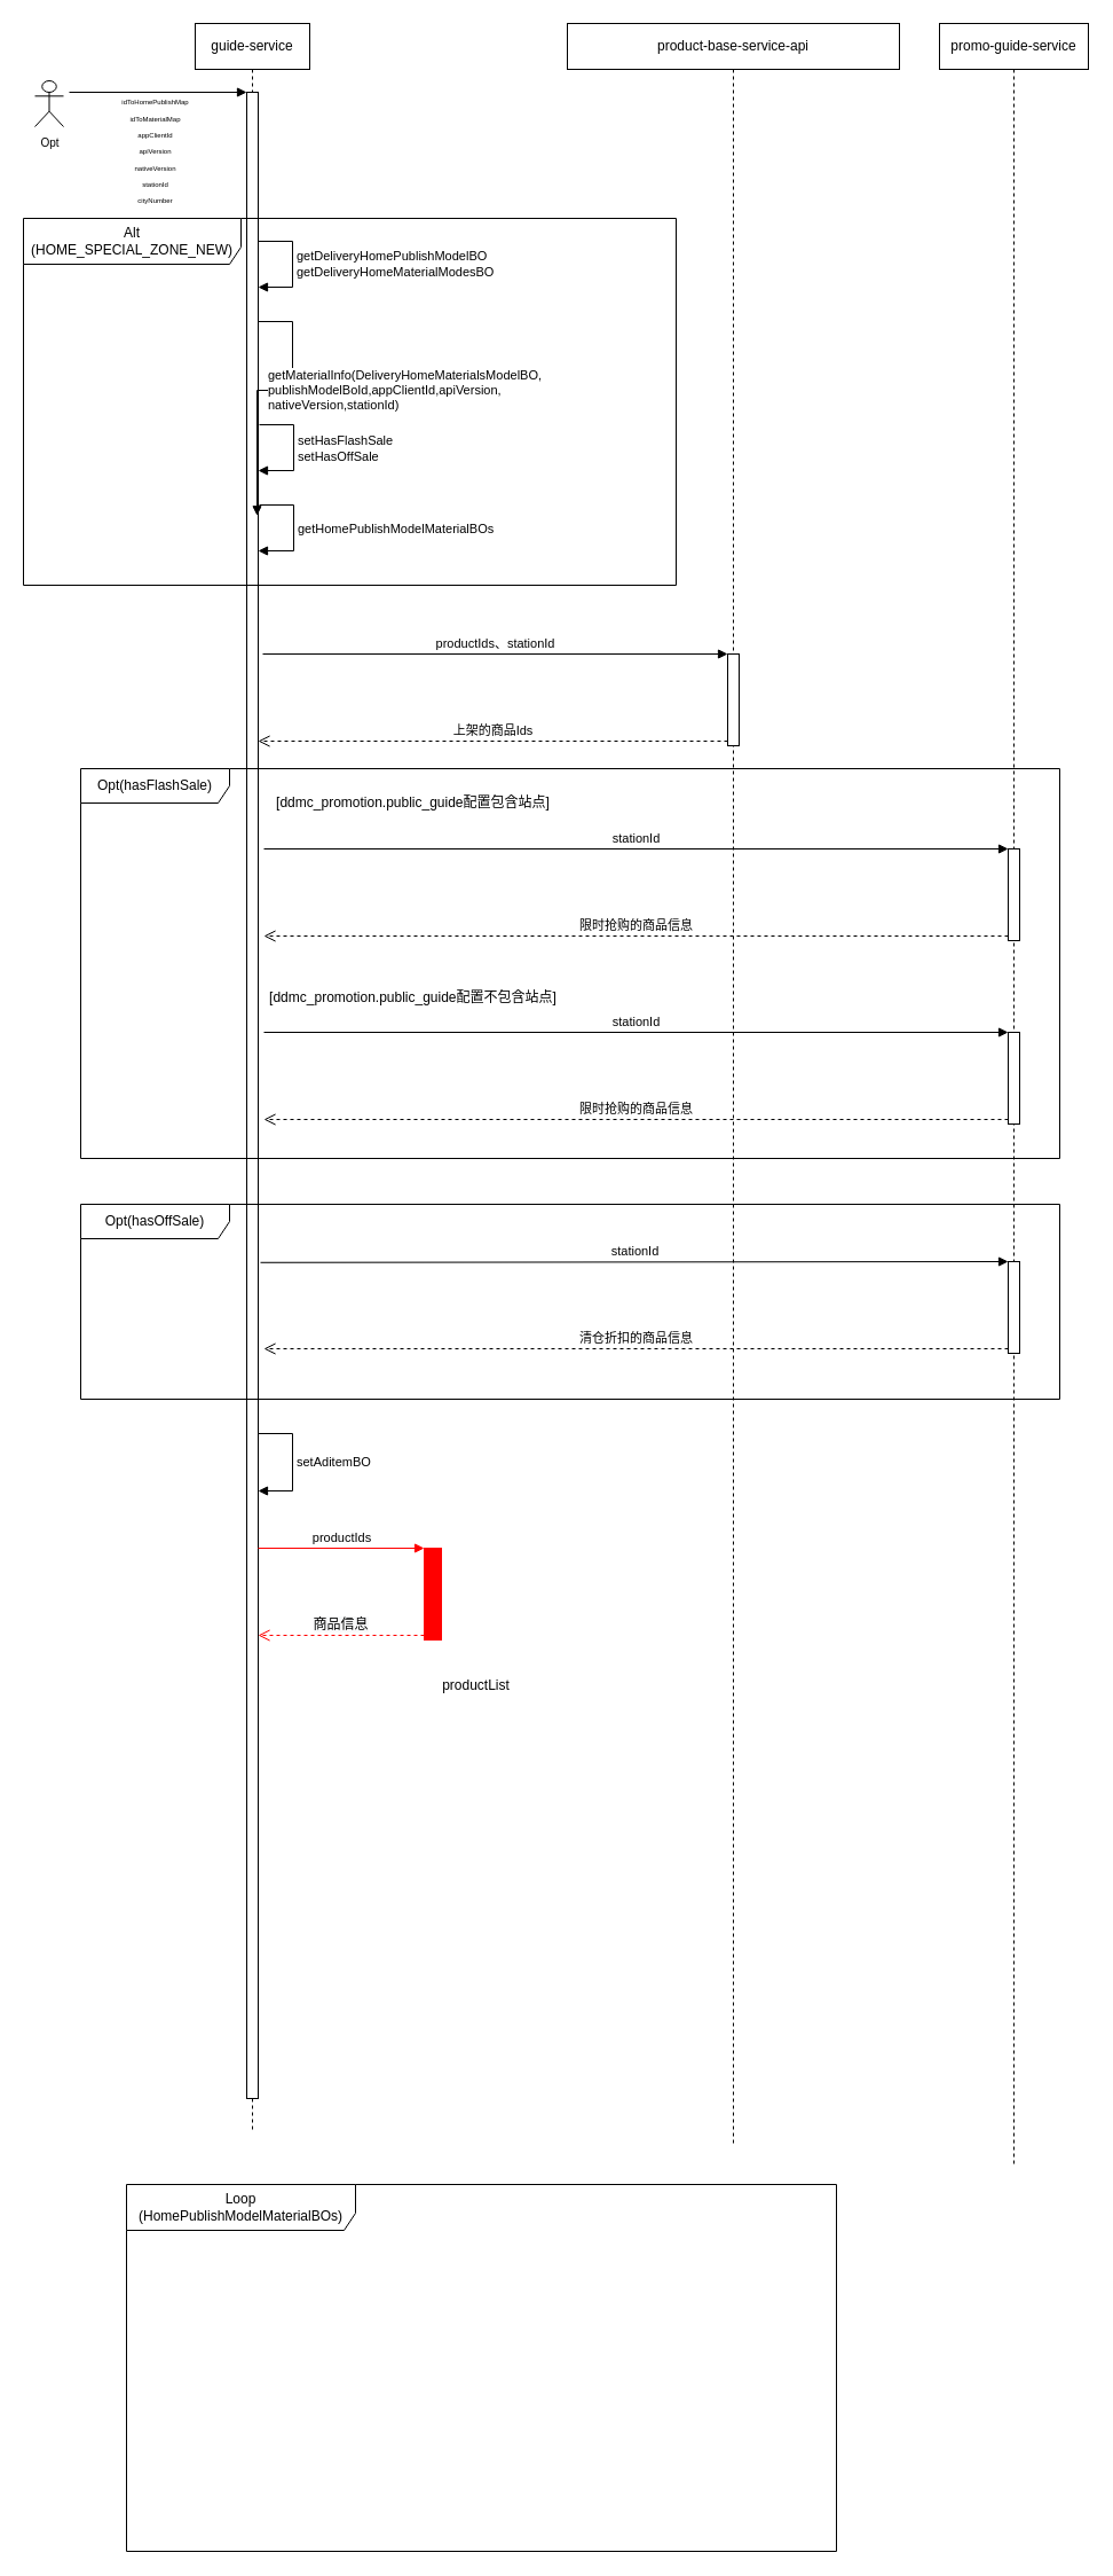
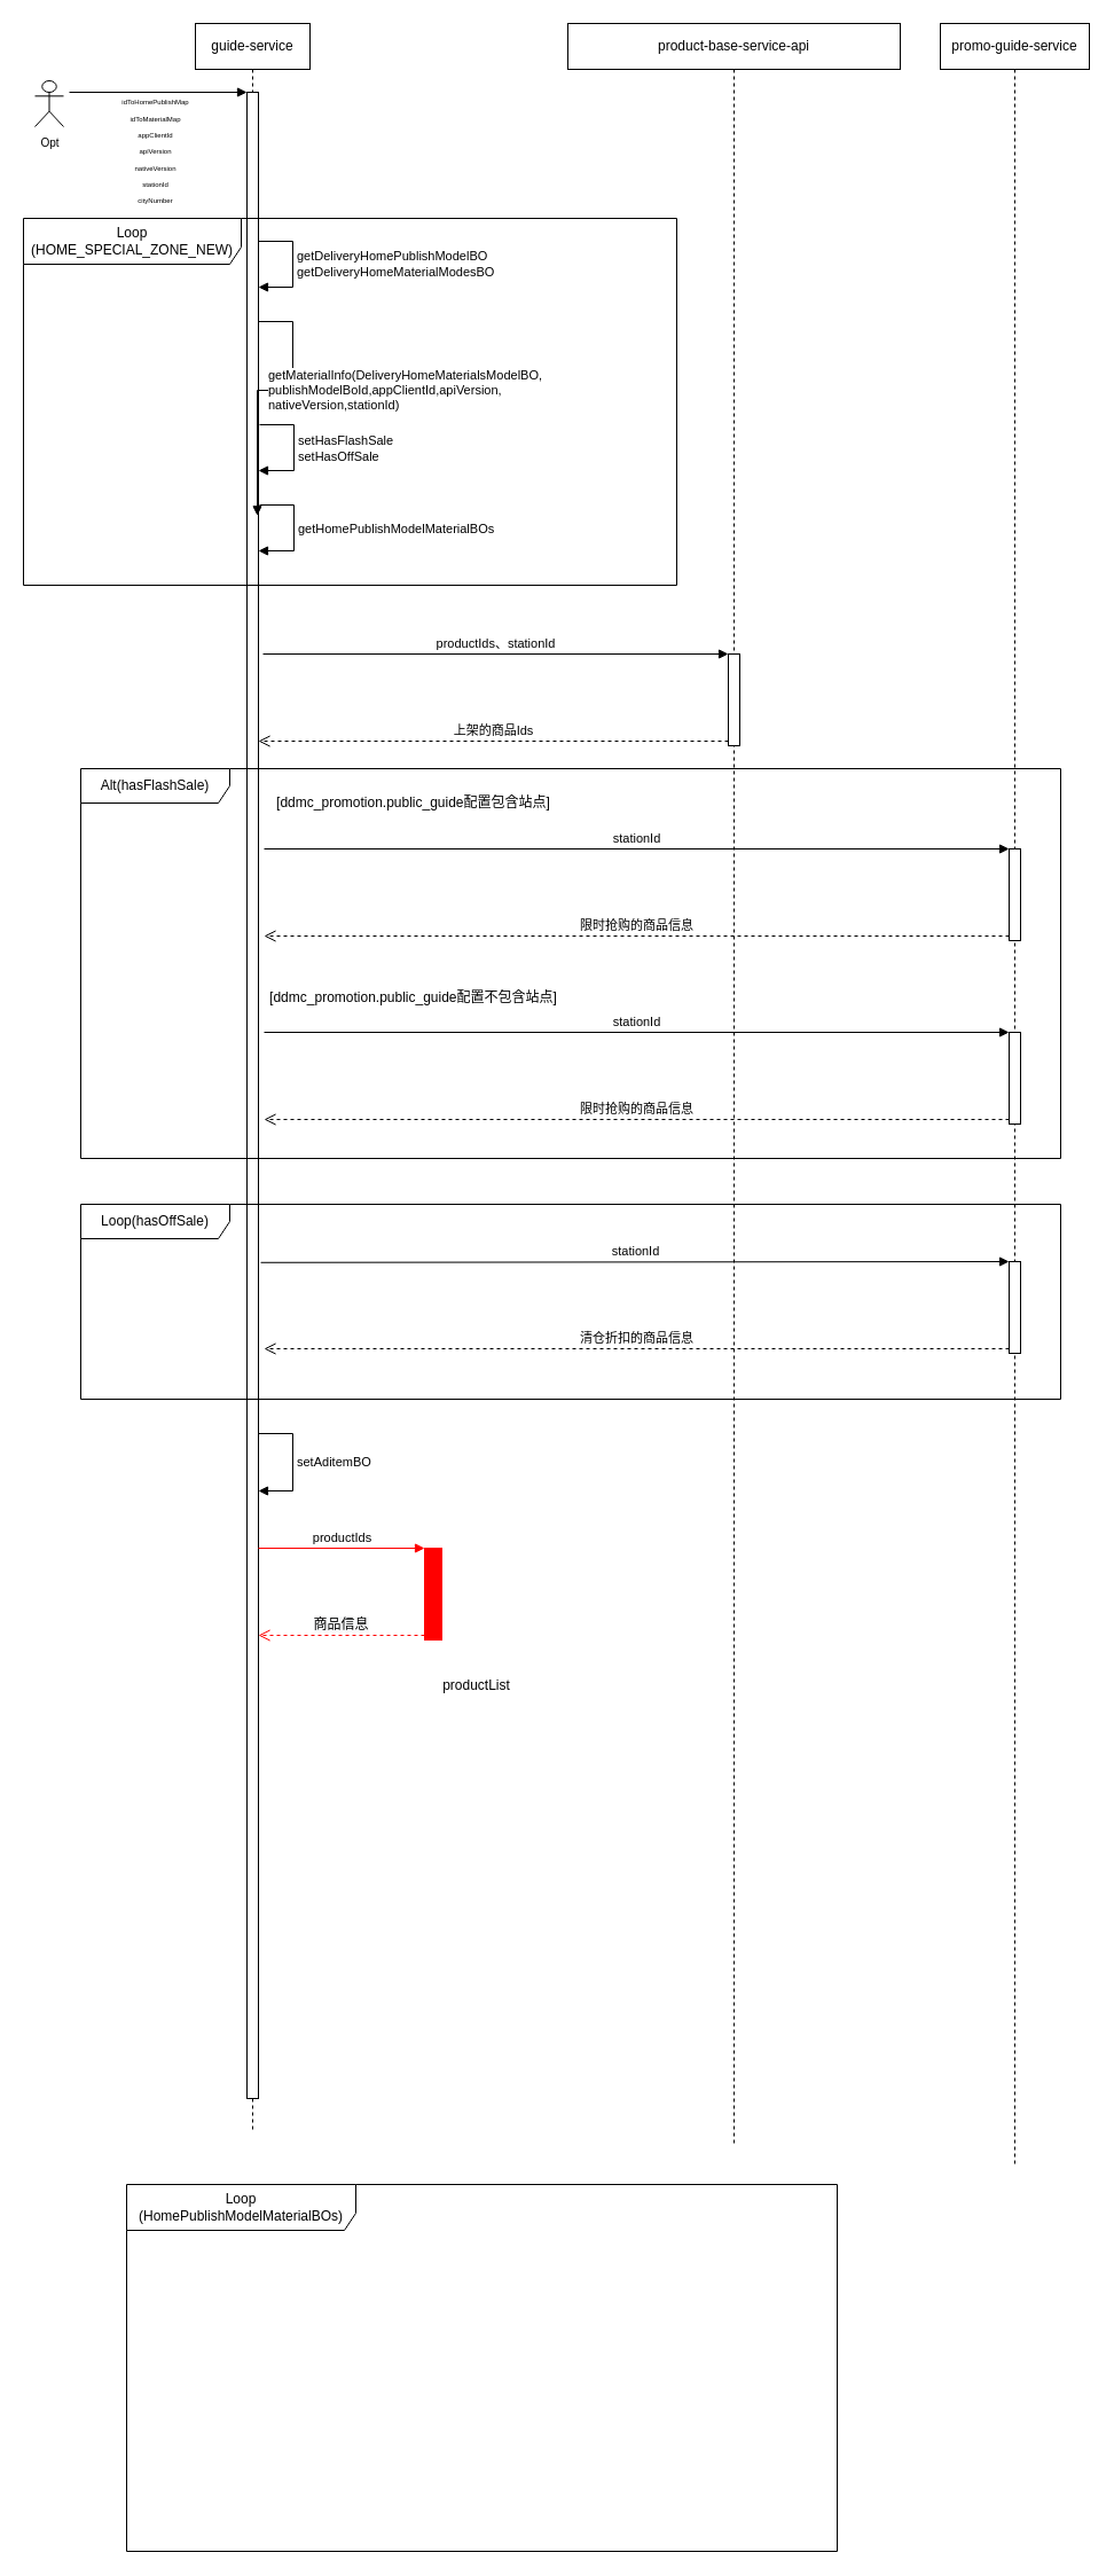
- <mxCell id="7" value="Alt&lt;br&gt;(HOME_SPECIAL_ZONE_NEW)" style="shape=umlFrame;whiteSpace=wrap;html=1;width=190;height=40;" vertex="1" parent="1"><mxGeometry x="20" y="190" width="570" height="320" as="geometry" /></mxCell>
+ <mxCell id="7" value="Loop&lt;br&gt;(HOME_SPECIAL_ZONE_NEW)" style="shape=umlFrame;whiteSpace=wrap;html=1;width=190;height=40;" vertex="1" parent="1"><mxGeometry x="20" y="190" width="570" height="320" as="geometry" /></mxCell>
- <mxCell id="31" value="Opt(hasFlashSale)" style="shape=umlFrame;whiteSpace=wrap;html=1;width=130;height=30;" vertex="1" parent="1"><mxGeometry x="70" y="670" width="855" height="340" as="geometry" /></mxCell>
+ <mxCell id="31" value="Alt(hasFlashSale)" style="shape=umlFrame;whiteSpace=wrap;html=1;width=130;height=30;" vertex="1" parent="1"><mxGeometry x="70" y="670" width="855" height="340" as="geometry" /></mxCell>
- <mxCell id="27" value="Opt(hasOffSale)" style="shape=umlFrame;whiteSpace=wrap;html=1;width=130;height=30;" vertex="1" parent="1"><mxGeometry x="70" y="1050" width="855" height="170" as="geometry" /></mxCell>
+ <mxCell id="27" value="Loop(hasOffSale)" style="shape=umlFrame;whiteSpace=wrap;html=1;width=130;height=30;" vertex="1" parent="1"><mxGeometry x="70" y="1050" width="855" height="170" as="geometry" /></mxCell>
